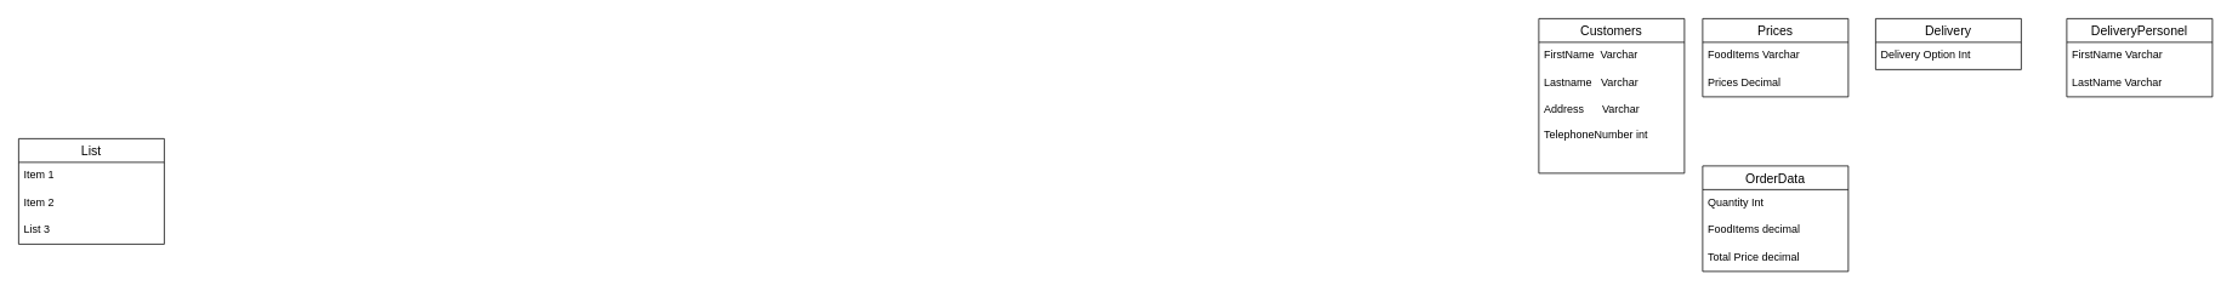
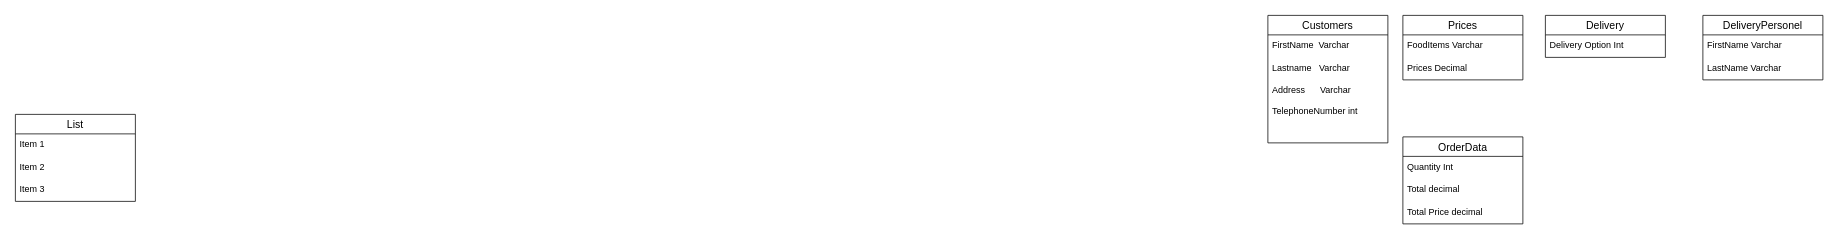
- <mxCell id="12" value="List 3" style="text;strokeColor=none;fillColor=none;spacingLeft=4;spacingRight=4;overflow=hidden;rotatable=0;points=[[0,0.5],[1,0.5]];portConstraint=eastwest;fontSize=12;" vertex="1" parent="9"><mxGeometry y="86" width="160" height="30" as="geometry" /></mxCell>
+ <mxCell id="12" value="Item 3" style="text;strokeColor=none;fillColor=none;spacingLeft=4;spacingRight=4;overflow=hidden;rotatable=0;points=[[0,0.5],[1,0.5]];portConstraint=eastwest;fontSize=12;" vertex="1" parent="9"><mxGeometry y="86" width="160" height="30" as="geometry" /></mxCell>
- <mxCell id="20" value="FoodItems decimal" style="text;strokeColor=none;fillColor=none;spacingLeft=4;spacingRight=4;overflow=hidden;rotatable=0;points=[[0,0.5],[1,0.5]];portConstraint=eastwest;fontSize=12;" vertex="1" parent="18"><mxGeometry y="56" width="160" height="30" as="geometry" /></mxCell>
+ <mxCell id="20" value="Total decimal" style="text;strokeColor=none;fillColor=none;spacingLeft=4;spacingRight=4;overflow=hidden;rotatable=0;points=[[0,0.5],[1,0.5]];portConstraint=eastwest;fontSize=12;" vertex="1" parent="18"><mxGeometry y="56" width="160" height="30" as="geometry" /></mxCell>
